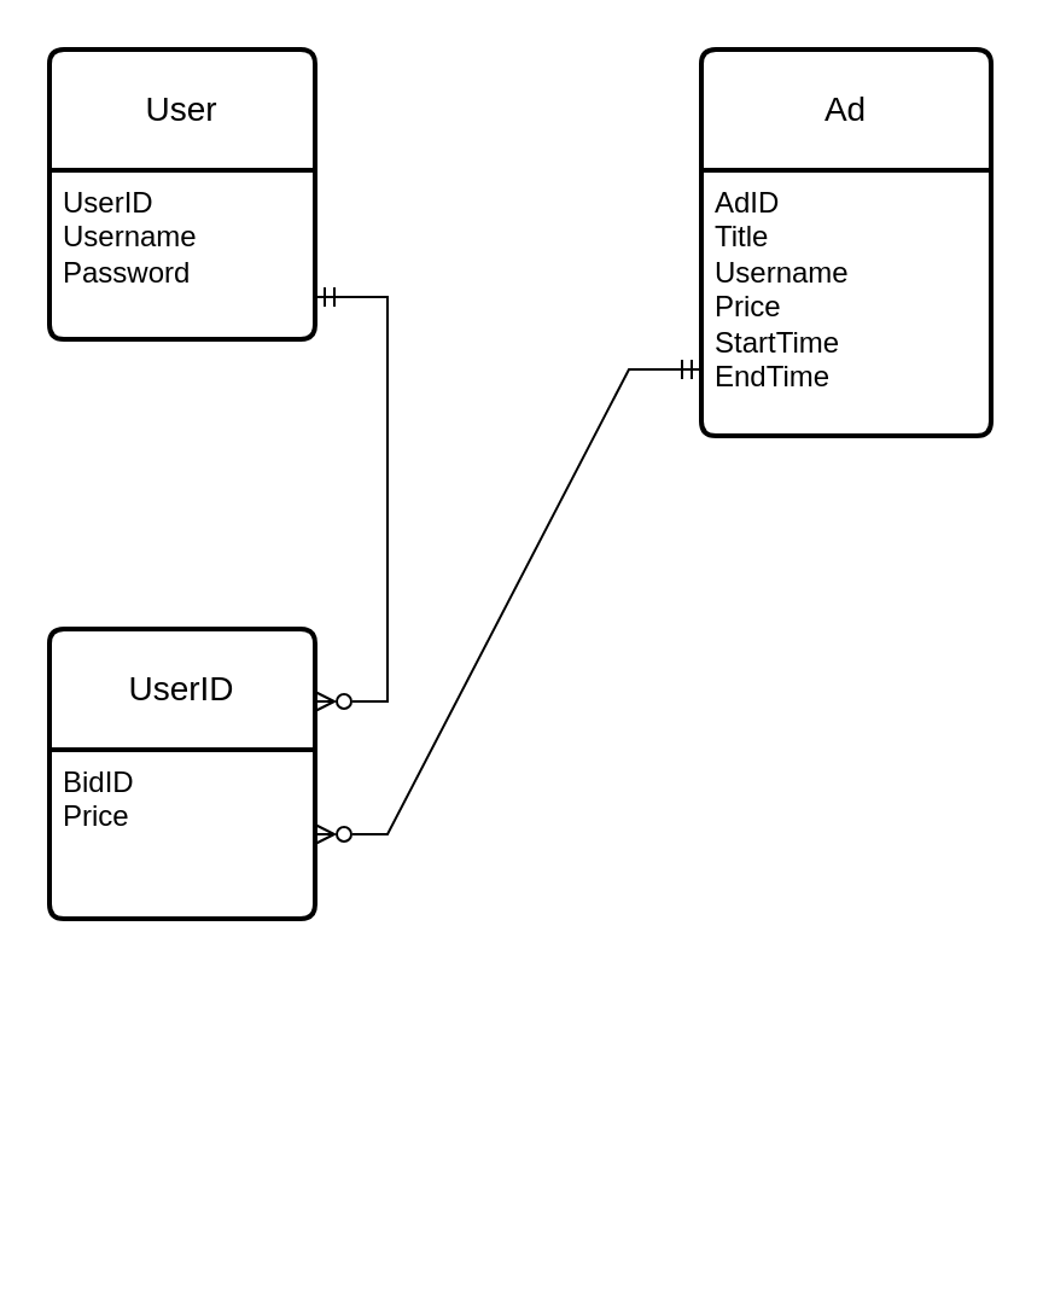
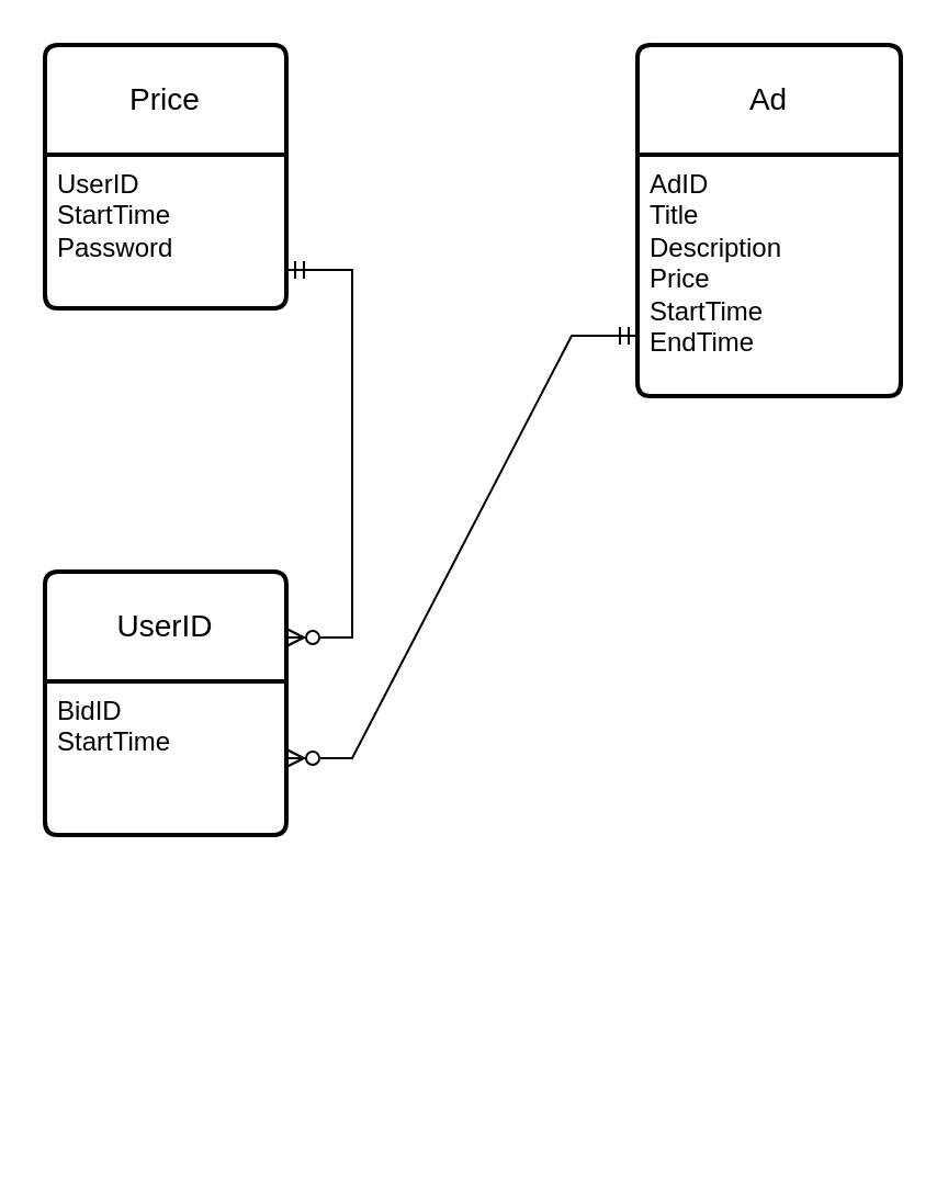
- <mxCell id="2" value="User" style="swimlane;childLayout=stackLayout;horizontal=1;startSize=50;horizontalStack=0;rounded=1;fontSize=14;fontStyle=0;strokeWidth=2;resizeParent=0;resizeLast=1;shadow=0;dashed=0;align=center;arcSize=4;whiteSpace=wrap;html=1;" vertex="1" parent="1"><mxGeometry x="20" y="20" width="110" height="120" as="geometry" /></mxCell>
+ <mxCell id="2" value="Price" style="swimlane;childLayout=stackLayout;horizontal=1;startSize=50;horizontalStack=0;rounded=1;fontSize=14;fontStyle=0;strokeWidth=2;resizeParent=0;resizeLast=1;shadow=0;dashed=0;align=center;arcSize=4;whiteSpace=wrap;html=1;" vertex="1" parent="1"><mxGeometry x="20" y="20" width="110" height="120" as="geometry" /></mxCell>
- <mxCell id="3" value="UserID&lt;div&gt;Username&lt;/div&gt;&lt;div&gt;Password&lt;/div&gt;" style="align=left;strokeColor=none;fillColor=none;spacingLeft=4;fontSize=12;verticalAlign=top;resizable=0;rotatable=0;part=1;html=1;" vertex="1" parent="2"><mxGeometry y="50" width="110" height="70" as="geometry" /></mxCell>
+ <mxCell id="3" value="UserID&lt;div&gt;StartTime&lt;/div&gt;&lt;div&gt;Password&lt;/div&gt;" style="align=left;strokeColor=none;fillColor=none;spacingLeft=4;fontSize=12;verticalAlign=top;resizable=0;rotatable=0;part=1;html=1;" vertex="1" parent="2"><mxGeometry y="50" width="110" height="70" as="geometry" /></mxCell>
- <mxCell id="5" value="AdID&lt;div&gt;Title&lt;/div&gt;&lt;div&gt;Username&lt;/div&gt;&lt;div&gt;Price&lt;/div&gt;&lt;div&gt;StartTime&lt;/div&gt;&lt;div&gt;EndTime&lt;/div&gt;&lt;div&gt;&lt;br&gt;&lt;/div&gt;" style="align=left;strokeColor=none;fillColor=none;spacingLeft=4;fontSize=12;verticalAlign=top;resizable=0;rotatable=0;part=1;html=1;" vertex="1" parent="4"><mxGeometry y="50" width="120" height="110" as="geometry" /></mxCell>
+ <mxCell id="5" value="AdID&lt;div&gt;Title&lt;/div&gt;&lt;div&gt;Description&lt;/div&gt;&lt;div&gt;Price&lt;/div&gt;&lt;div&gt;StartTime&lt;/div&gt;&lt;div&gt;EndTime&lt;/div&gt;&lt;div&gt;&lt;br&gt;&lt;/div&gt;" style="align=left;strokeColor=none;fillColor=none;spacingLeft=4;fontSize=12;verticalAlign=top;resizable=0;rotatable=0;part=1;html=1;" vertex="1" parent="4"><mxGeometry y="50" width="120" height="110" as="geometry" /></mxCell>
- <mxCell id="7" value="BidID&lt;div&gt;Price&lt;/div&gt;" style="align=left;strokeColor=none;fillColor=none;spacingLeft=4;fontSize=12;verticalAlign=top;resizable=0;rotatable=0;part=1;html=1;" vertex="1" parent="6"><mxGeometry y="50" width="110" height="70" as="geometry" /></mxCell>
+ <mxCell id="7" value="BidID&lt;div&gt;StartTime&lt;/div&gt;" style="align=left;strokeColor=none;fillColor=none;spacingLeft=4;fontSize=12;verticalAlign=top;resizable=0;rotatable=0;part=1;html=1;" vertex="1" parent="6"><mxGeometry y="50" width="110" height="70" as="geometry" /></mxCell>
